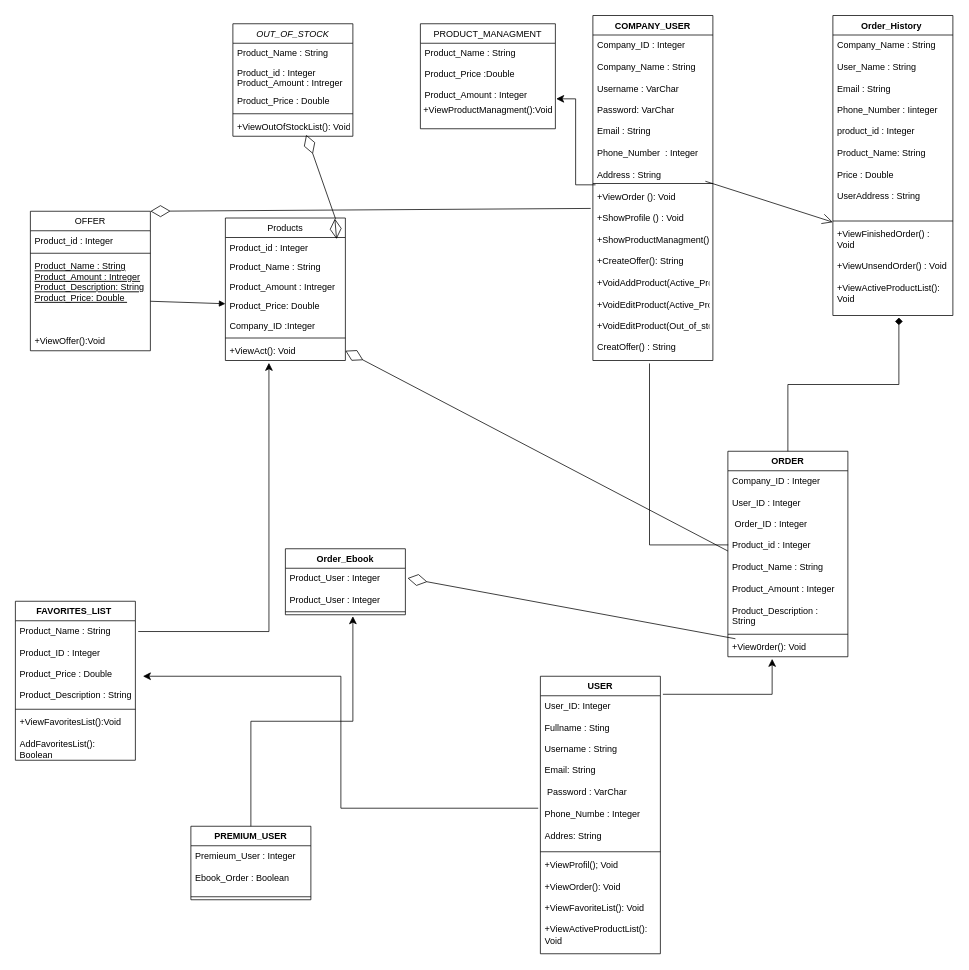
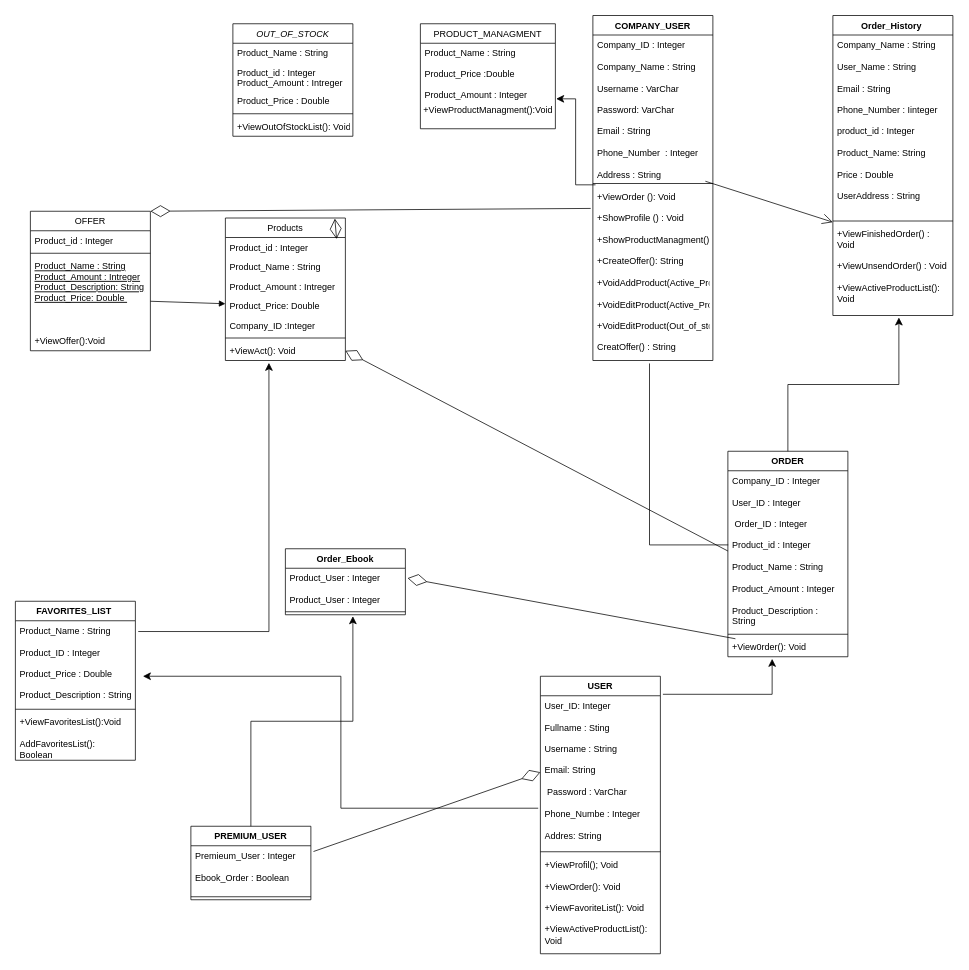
- <mxCell id="50" value="" style="endArrow=diamondThin;endFill=0;endSize=24;html=1;rounded=0;entryX=0.611;entryY=0.927;entryDx=0;entryDy=0;entryPerimeter=0;exitX=0.918;exitY=0.006;exitDx=0;exitDy=0;exitPerimeter=0;" edge="1" parent="1" source="13" target="7"><mxGeometry width="160" relative="1" as="geometry"><mxPoint x="383.158" y="147" as="sourcePoint" /><mxPoint x="410" y="181" as="targetPoint" /></mxGeometry></mxCell>
- <mxCell id="58" value="" style="edgeStyle=elbowEdgeStyle;elbow=vertical;endArrow=diamond;html=1;curved=0;rounded=0;endSize=8;startSize=8;exitX=0.5;exitY=0;exitDx=0;exitDy=0;entryX=0.55;entryY=1.022;entryDx=0;entryDy=0;entryPerimeter=0;" edge="1" parent="1" source="32" target="31"><mxGeometry width="50" height="50" relative="1" as="geometry"><mxPoint x="960" y="581" as="sourcePoint" /><mxPoint x="1010" y="531" as="targetPoint" /></mxGeometry></mxCell>
+ <mxCell id="58" value="" style="edgeStyle=elbowEdgeStyle;elbow=vertical;endArrow=classic;html=1;curved=0;rounded=0;endSize=8;startSize=8;exitX=0.5;exitY=0;exitDx=0;exitDy=0;entryX=0.55;entryY=1.022;entryDx=0;entryDy=0;entryPerimeter=0;" edge="1" parent="1" source="32" target="31"><mxGeometry width="50" height="50" relative="1" as="geometry"><mxPoint x="960" y="581" as="sourcePoint" /><mxPoint x="1010" y="531" as="targetPoint" /></mxGeometry></mxCell>
+ <mxCell id="53" value="" style="endArrow=diamondThin;endFill=0;endSize=24;html=1;rounded=0;entryX=0;entryY=0.5;entryDx=0;entryDy=0;exitX=1.022;exitY=0.12;exitDx=0;exitDy=0;exitPerimeter=0;" edge="1" parent="1" source="44" target="37"><mxGeometry width="160" relative="1" as="geometry"><mxPoint x="470" y="981" as="sourcePoint" /><mxPoint x="630" y="981" as="targetPoint" /></mxGeometry></mxCell>
